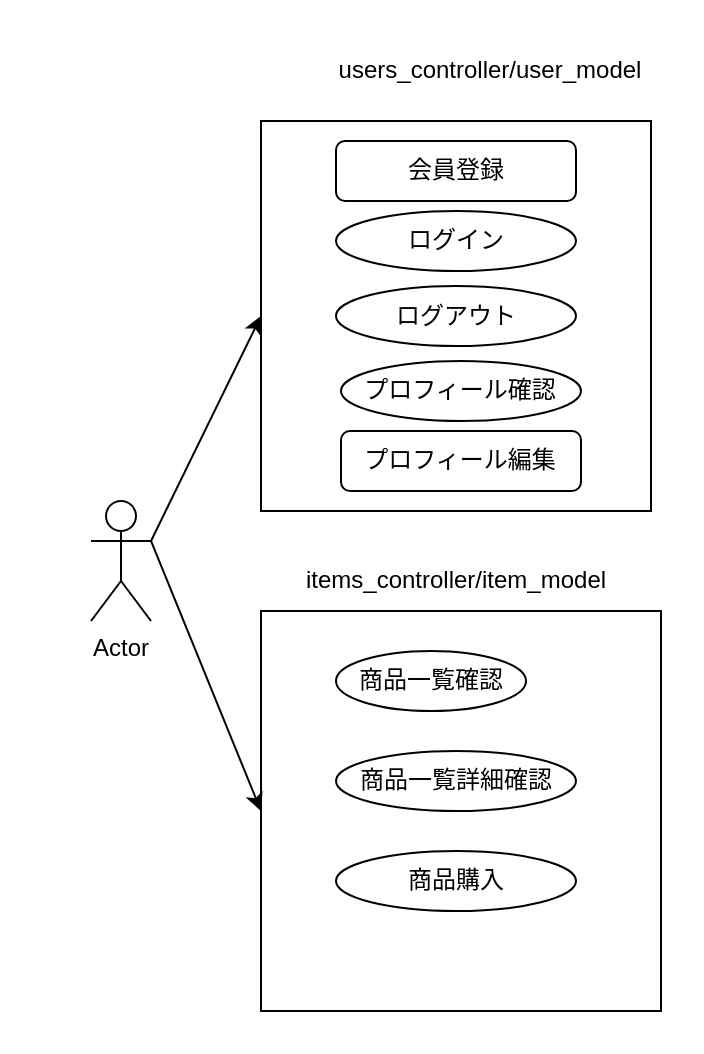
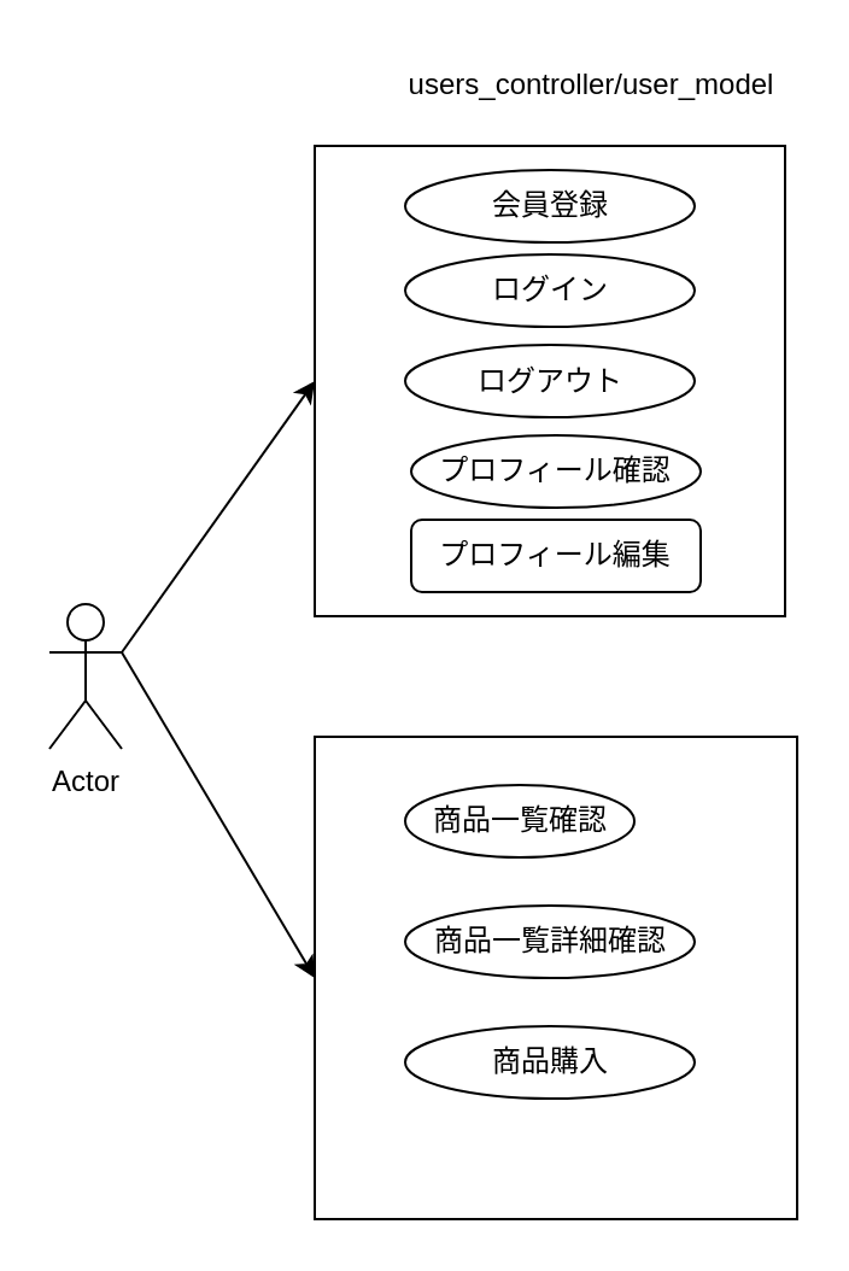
- <mxCell id="7" value="会員登録" style="whiteSpace=wrap;html=1;rounded=1;" parent="1" vertex="1"><mxGeometry x="167.5" y="70" width="120" height="30" as="geometry" /></mxCell>
+ <mxCell id="7" value="会員登録" style="ellipse;whiteSpace=wrap;html=1;" parent="1" vertex="1"><mxGeometry x="167.5" y="70" width="120" height="30" as="geometry" /></mxCell>
- <mxCell id="5" value="Actor" style="shape=umlActor;verticalLabelPosition=bottom;verticalAlign=top;html=1;outlineConnect=0;" parent="1" vertex="1"><mxGeometry x="45" y="250" width="30" height="60" as="geometry" /></mxCell>
+ <mxCell id="5" value="Actor" style="shape=umlActor;verticalLabelPosition=bottom;verticalAlign=top;html=1;outlineConnect=0;" parent="1" vertex="1"><mxGeometry x="20" y="250" width="30" height="60" as="geometry" /></mxCell>
- <mxCell id="16" value="items_controller/item_model" style="text;html=1;align=center;verticalAlign=middle;whiteSpace=wrap;rounded=0;" parent="1" vertex="1"><mxGeometry x="162.5" y="275" width="130" height="30" as="geometry" /></mxCell>
